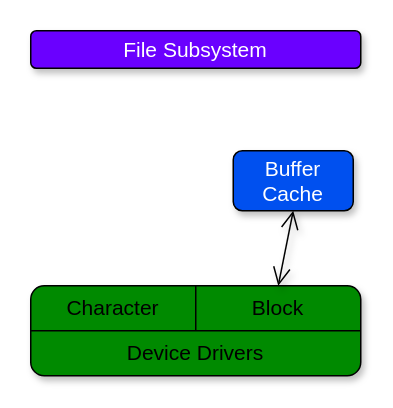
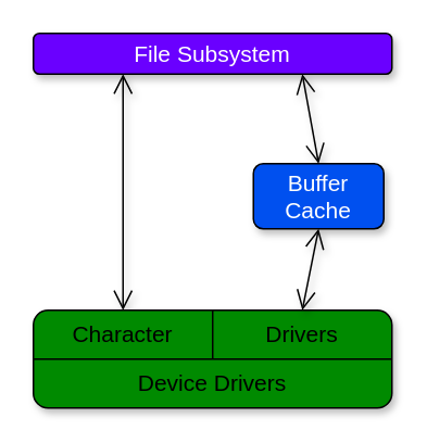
+ <mxCell id="2" style="edgeStyle=none;html=1;exitX=0.75;exitY=1;exitDx=0;exitDy=0;entryX=0.5;entryY=0;entryDx=0;entryDy=0;startArrow=open;startFill=0;endArrow=open;endFill=0;endSize=10;startSize=10;shadow=1;strokeColor=#000000;" edge="1" parent="1" source="4" target="12"><mxGeometry relative="1" as="geometry" /></mxCell>
+ <mxCell id="3" style="edgeStyle=none;html=1;exitX=0.25;exitY=1;exitDx=0;exitDy=0;entryX=0.5;entryY=0;entryDx=0;entryDy=0;startArrow=open;startFill=0;endArrow=open;endFill=0;endSize=10;startSize=10;shadow=1;strokeColor=#000000;" edge="1" parent="1" source="4" target="8"><mxGeometry relative="1" as="geometry" /></mxCell>
- <mxCell id="9" value="Block" style="text;html=1;fillColor=none;align=center;verticalAlign=middle;whiteSpace=wrap;rounded=0;fontSize=14;shadow=0;" vertex="1" parent="1"><mxGeometry x="130" y="190" width="110" height="30" as="geometry" /></mxCell>
+ <mxCell id="9" value="Drivers" style="text;html=1;fillColor=none;align=center;verticalAlign=middle;whiteSpace=wrap;rounded=0;fontSize=14;shadow=0;" vertex="1" parent="1"><mxGeometry x="130" y="190" width="110" height="30" as="geometry" /></mxCell>
